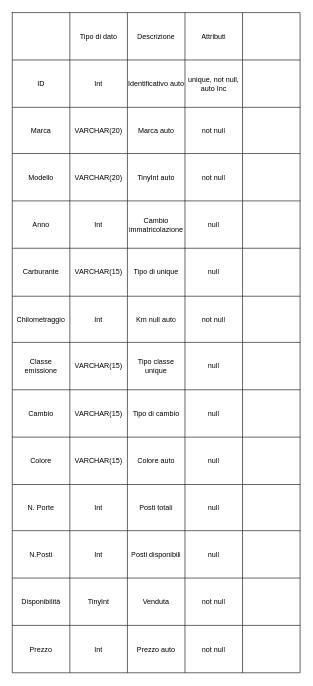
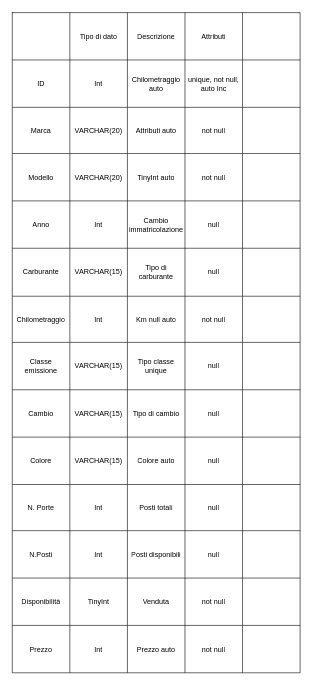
- <mxCell id="12" value="Identificativo auto" style="shape=partialRectangle;html=1;whiteSpace=wrap;connectable=0;strokeColor=inherit;overflow=hidden;fillColor=none;top=0;left=0;bottom=0;right=0;pointerEvents=1;" vertex="1" parent="9"><mxGeometry x="192" width="96" height="79" as="geometry"><mxRectangle width="96" height="79" as="alternateBounds" /></mxGeometry></mxCell>
+ <mxCell id="12" value="Chilometraggio auto" style="shape=partialRectangle;html=1;whiteSpace=wrap;connectable=0;strokeColor=inherit;overflow=hidden;fillColor=none;top=0;left=0;bottom=0;right=0;pointerEvents=1;" vertex="1" parent="9"><mxGeometry x="192" width="96" height="79" as="geometry"><mxRectangle width="96" height="79" as="alternateBounds" /></mxGeometry></mxCell>
- <mxCell id="18" value="Marca auto" style="shape=partialRectangle;html=1;whiteSpace=wrap;connectable=0;strokeColor=inherit;overflow=hidden;fillColor=none;top=0;left=0;bottom=0;right=0;pointerEvents=1;" vertex="1" parent="15"><mxGeometry x="192" width="96" height="77" as="geometry"><mxRectangle width="96" height="77" as="alternateBounds" /></mxGeometry></mxCell>
+ <mxCell id="18" value="Attributi auto" style="shape=partialRectangle;html=1;whiteSpace=wrap;connectable=0;strokeColor=inherit;overflow=hidden;fillColor=none;top=0;left=0;bottom=0;right=0;pointerEvents=1;" vertex="1" parent="15"><mxGeometry x="192" width="96" height="77" as="geometry"><mxRectangle width="96" height="77" as="alternateBounds" /></mxGeometry></mxCell>
- <mxCell id="36" value="Tipo di unique" style="shape=partialRectangle;html=1;whiteSpace=wrap;connectable=0;strokeColor=inherit;overflow=hidden;fillColor=none;top=0;left=0;bottom=0;right=0;pointerEvents=1;" vertex="1" parent="33"><mxGeometry x="192" width="96" height="80" as="geometry"><mxRectangle width="96" height="80" as="alternateBounds" /></mxGeometry></mxCell>
+ <mxCell id="36" value="Tipo di carburante" style="shape=partialRectangle;html=1;whiteSpace=wrap;connectable=0;strokeColor=inherit;overflow=hidden;fillColor=none;top=0;left=0;bottom=0;right=0;pointerEvents=1;" vertex="1" parent="33"><mxGeometry x="192" width="96" height="80" as="geometry"><mxRectangle width="96" height="80" as="alternateBounds" /></mxGeometry></mxCell>
